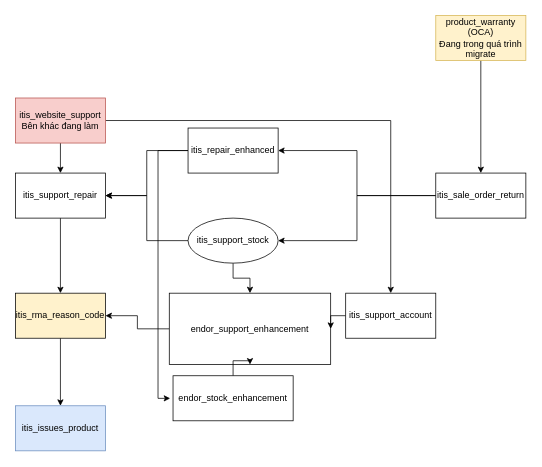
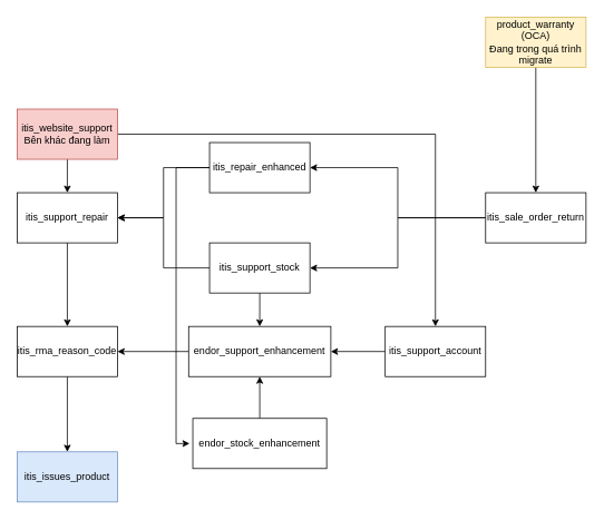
- <mxCell id="10" value="itis_support_stock" style="ellipse;whiteSpace=wrap;html=1;" vertex="1" parent="1"><mxGeometry x="250" y="290" width="120" height="60" as="geometry" /></mxCell>
+ <mxCell id="10" value="itis_support_stock" style="rounded=0;whiteSpace=wrap;html=1;" vertex="1" parent="1"><mxGeometry x="250" y="290" width="120" height="60" as="geometry" /></mxCell>
- <mxCell id="20" value="itis_rma_reason_code" style="rounded=0;whiteSpace=wrap;html=1;fillColor=#fff2cc;" vertex="1" parent="1"><mxGeometry x="20" y="390" width="120" height="60" as="geometry" /></mxCell>
+ <mxCell id="20" value="itis_rma_reason_code" style="rounded=0;whiteSpace=wrap;html=1;" vertex="1" parent="1"><mxGeometry x="20" y="390" width="120" height="60" as="geometry" /></mxCell>
- <mxCell id="22" value="endor_support_enhancement" style="rounded=0;whiteSpace=wrap;html=1;" vertex="1" parent="1"><mxGeometry x="225" y="390" width="215" height="95" as="geometry" /></mxCell>
+ <mxCell id="22" value="endor_support_enhancement" style="rounded=0;whiteSpace=wrap;html=1;" vertex="1" parent="1"><mxGeometry x="225" y="390" width="170" height="60" as="geometry" /></mxCell>
